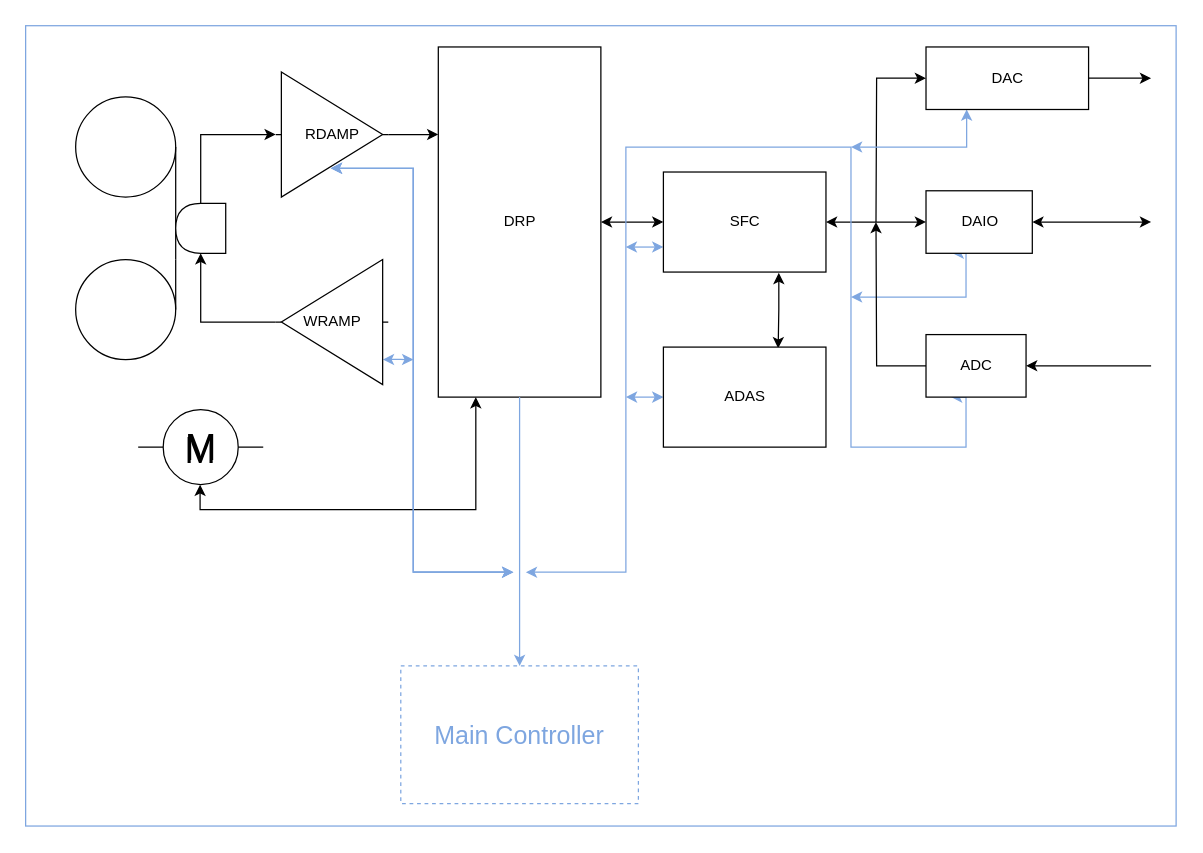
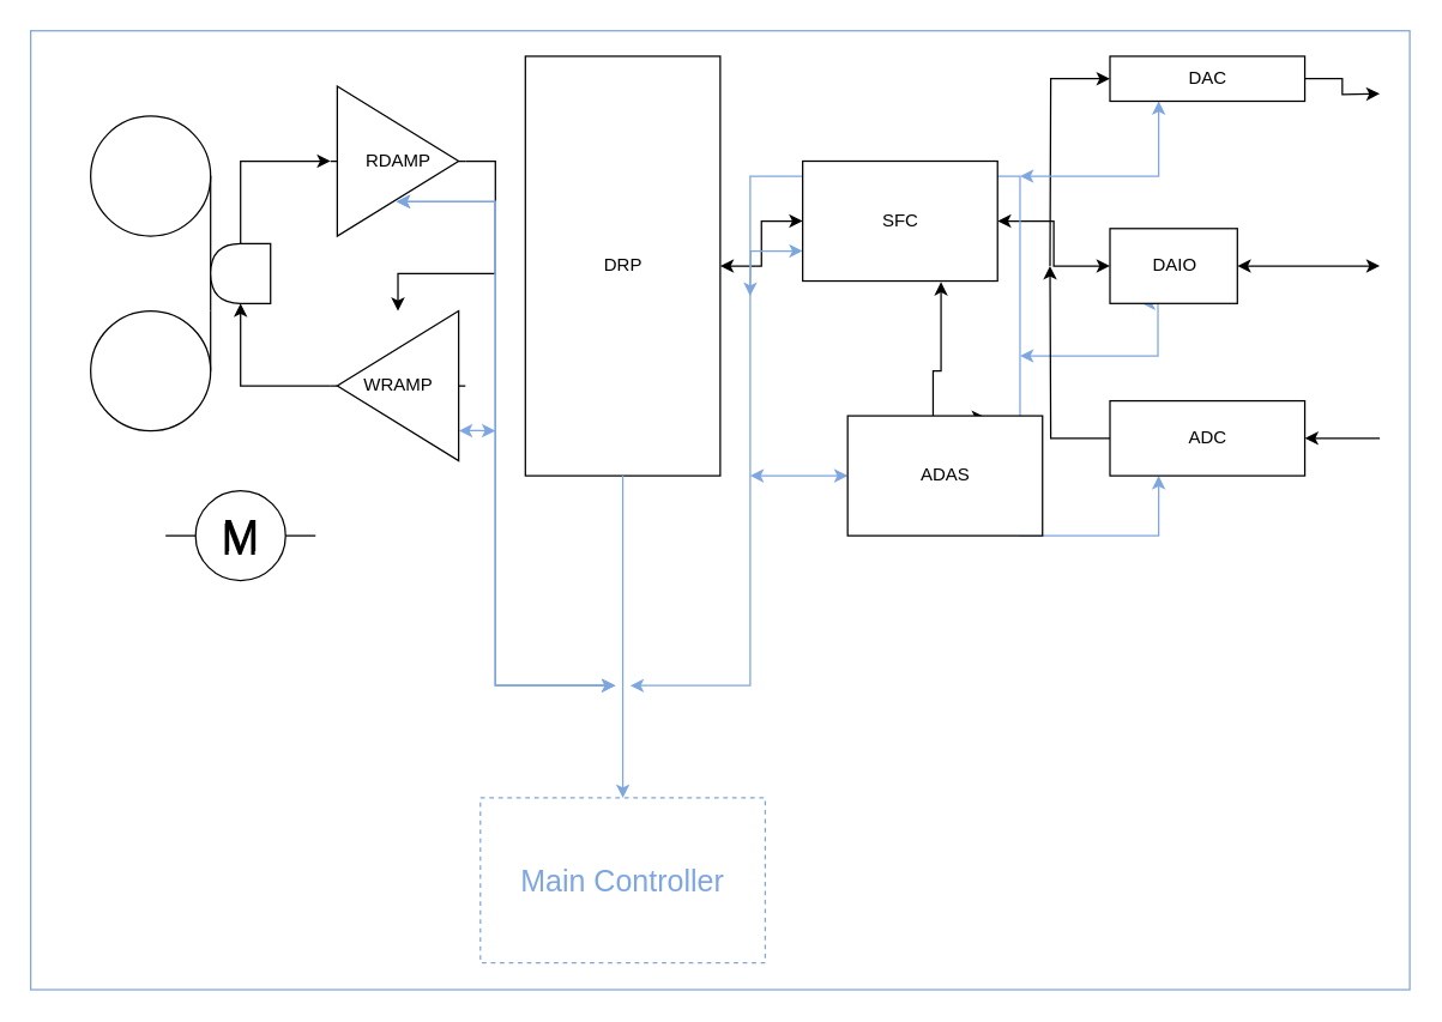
- <mxCell id="27" value="DAC" style="verticalLabelPosition=middle;shadow=0;dashed=0;align=center;fillColor=#ffffff;html=1;verticalAlign=middle;strokeWidth=1;shape=rect;labelPosition=center;" parent="1" vertex="1"><mxGeometry x="740" y="37" width="130" height="50" as="geometry" /></mxCell>
+ <mxCell id="27" value="DAC" style="verticalLabelPosition=middle;shadow=0;dashed=0;align=center;fillColor=#ffffff;html=1;verticalAlign=middle;strokeWidth=1;shape=rect;labelPosition=center;" parent="1" vertex="1"><mxGeometry x="740" y="37" width="130" height="30" as="geometry" /></mxCell>
- <mxCell id="8" style="edgeStyle=orthogonalEdgeStyle;rounded=0;orthogonalLoop=1;jettySize=auto;html=1;exitX=1;exitY=0.5;exitDx=0;exitDy=0;exitPerimeter=0;entryX=0;entryY=0.25;entryDx=0;entryDy=0;" parent="1" source="10" target="16" edge="1"><mxGeometry relative="1" as="geometry" /></mxCell>
+ <mxCell id="8" style="edgeStyle=orthogonalEdgeStyle;rounded=0;orthogonalLoop=1;jettySize=auto;html=1;exitX=1;exitY=0.5;exitDx=0;exitDy=0;exitPerimeter=0;" parent="1" source="10" target="13" edge="1"><mxGeometry relative="1" as="geometry" /></mxCell>
- <mxCell id="21" value="SFC" style="verticalLabelPosition=middle;shadow=0;dashed=0;align=center;fillColor=#ffffff;html=1;verticalAlign=middle;strokeWidth=1;shape=rect;labelPosition=center;" parent="1" vertex="1"><mxGeometry x="530" y="137" width="130" height="80" as="geometry" /></mxCell>
+ <mxCell id="21" value="SFC" style="verticalLabelPosition=middle;shadow=0;dashed=0;align=center;fillColor=#ffffff;html=1;verticalAlign=middle;strokeWidth=1;shape=rect;labelPosition=center;" parent="1" vertex="1"><mxGeometry x="535" y="107" width="130" height="80" as="geometry" /></mxCell>
- <mxCell id="33" value="ADC&lt;br&gt;" style="verticalLabelPosition=middle;shadow=0;dashed=0;align=center;fillColor=#ffffff;html=1;verticalAlign=middle;strokeWidth=1;shape=rect;labelPosition=center;" parent="1" vertex="1"><mxGeometry x="740" y="267" width="80" height="50" as="geometry" /></mxCell>
+ <mxCell id="33" value="ADC&lt;br&gt;" style="verticalLabelPosition=middle;shadow=0;dashed=0;align=center;fillColor=#ffffff;html=1;verticalAlign=middle;strokeWidth=1;shape=rect;labelPosition=center;" parent="1" vertex="1"><mxGeometry x="740" y="267" width="130" height="50" as="geometry" /></mxCell>
- <mxCell id="23" value="ADAS" style="verticalLabelPosition=middle;shadow=0;dashed=0;align=center;fillColor=#ffffff;html=1;verticalAlign=middle;strokeWidth=1;shape=rect;labelPosition=center;" parent="1" vertex="1"><mxGeometry x="530" y="277" width="130" height="80" as="geometry" /></mxCell>
+ <mxCell id="23" value="ADAS" style="verticalLabelPosition=middle;shadow=0;dashed=0;align=center;fillColor=#ffffff;html=1;verticalAlign=middle;strokeWidth=1;shape=rect;labelPosition=center;" parent="1" vertex="1"><mxGeometry x="565" y="277" width="130" height="80" as="geometry" /></mxCell>
- <mxCell id="15" style="edgeStyle=orthogonalEdgeStyle;rounded=0;orthogonalLoop=1;jettySize=auto;html=1;startArrow=classic;startFill=1;endArrow=classic;endFill=1;entryX=0.495;entryY=1.001;entryDx=0;entryDy=0;entryPerimeter=0;" parent="1" source="16" target="34" edge="1"><mxGeometry relative="1" as="geometry"><mxPoint x="140" y="397" as="targetPoint" /><Array as="points"><mxPoint x="380" y="407" /><mxPoint x="159" y="407" /></Array></mxGeometry></mxCell>
